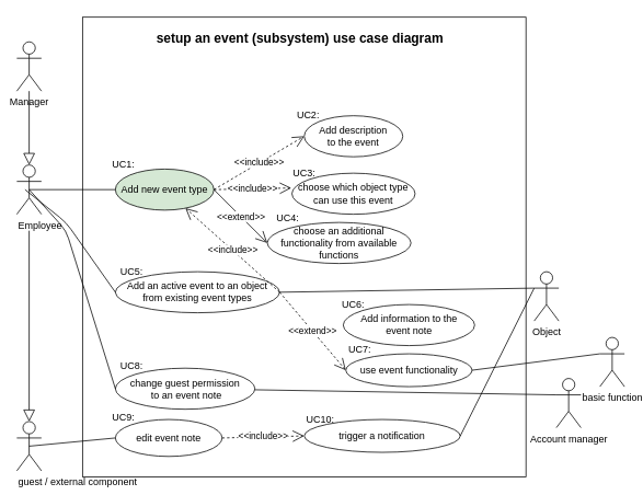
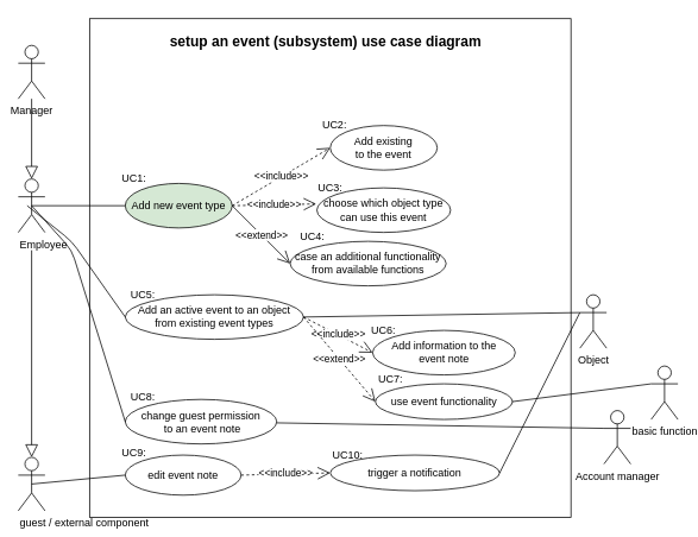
- <mxCell id="10" value="Add description &lt;br&gt;to the event" style="ellipse;whiteSpace=wrap;html=1;align=center;labelPosition=center;verticalLabelPosition=middle;verticalAlign=middle;" parent="1" vertex="1"><mxGeometry x="370" y="140" width="120" height="50" as="geometry" /></mxCell>
+ <mxCell id="10" value="Add existing &lt;br&gt;to the event" style="ellipse;whiteSpace=wrap;html=1;align=center;labelPosition=center;verticalLabelPosition=middle;verticalAlign=middle;" parent="1" vertex="1"><mxGeometry x="370" y="140" width="120" height="50" as="geometry" /></mxCell>
- <mxCell id="9" value="choose an additional functionality from available functions" style="ellipse;whiteSpace=wrap;html=1;align=center;labelPosition=center;verticalLabelPosition=middle;verticalAlign=middle;" parent="1" vertex="1"><mxGeometry x="325" y="270" width="175" height="50" as="geometry" /></mxCell>
+ <mxCell id="9" value="case an additional functionality from available functions" style="ellipse;whiteSpace=wrap;html=1;align=center;labelPosition=center;verticalLabelPosition=middle;verticalAlign=middle;" parent="1" vertex="1"><mxGeometry x="325" y="270" width="175" height="50" as="geometry" /></mxCell>
- <mxCell id="18" value="&amp;lt;&amp;lt;include&amp;gt;&amp;gt;" style="endArrow=open;endSize=12;dashed=1;html=1;exitX=1;exitY=0.5;exitDx=0;exitDy=0;" parent="1" source="17" target="5" edge="1"><mxGeometry width="160" relative="1" as="geometry"><mxPoint x="350" y="365" as="sourcePoint" /><mxPoint x="460" y="364.5" as="targetPoint" /></mxGeometry></mxCell>
+ <mxCell id="18" value="&amp;lt;&amp;lt;include&amp;gt;&amp;gt;" style="endArrow=open;endSize=12;dashed=1;html=1;entryX=0;entryY=0.5;entryDx=0;entryDy=0;exitX=1;exitY=0.5;exitDx=0;exitDy=0;" parent="1" source="17" target="19" edge="1"><mxGeometry width="160" relative="1" as="geometry"><mxPoint x="350" y="365" as="sourcePoint" /><mxPoint x="460" y="364.5" as="targetPoint" /></mxGeometry></mxCell>
